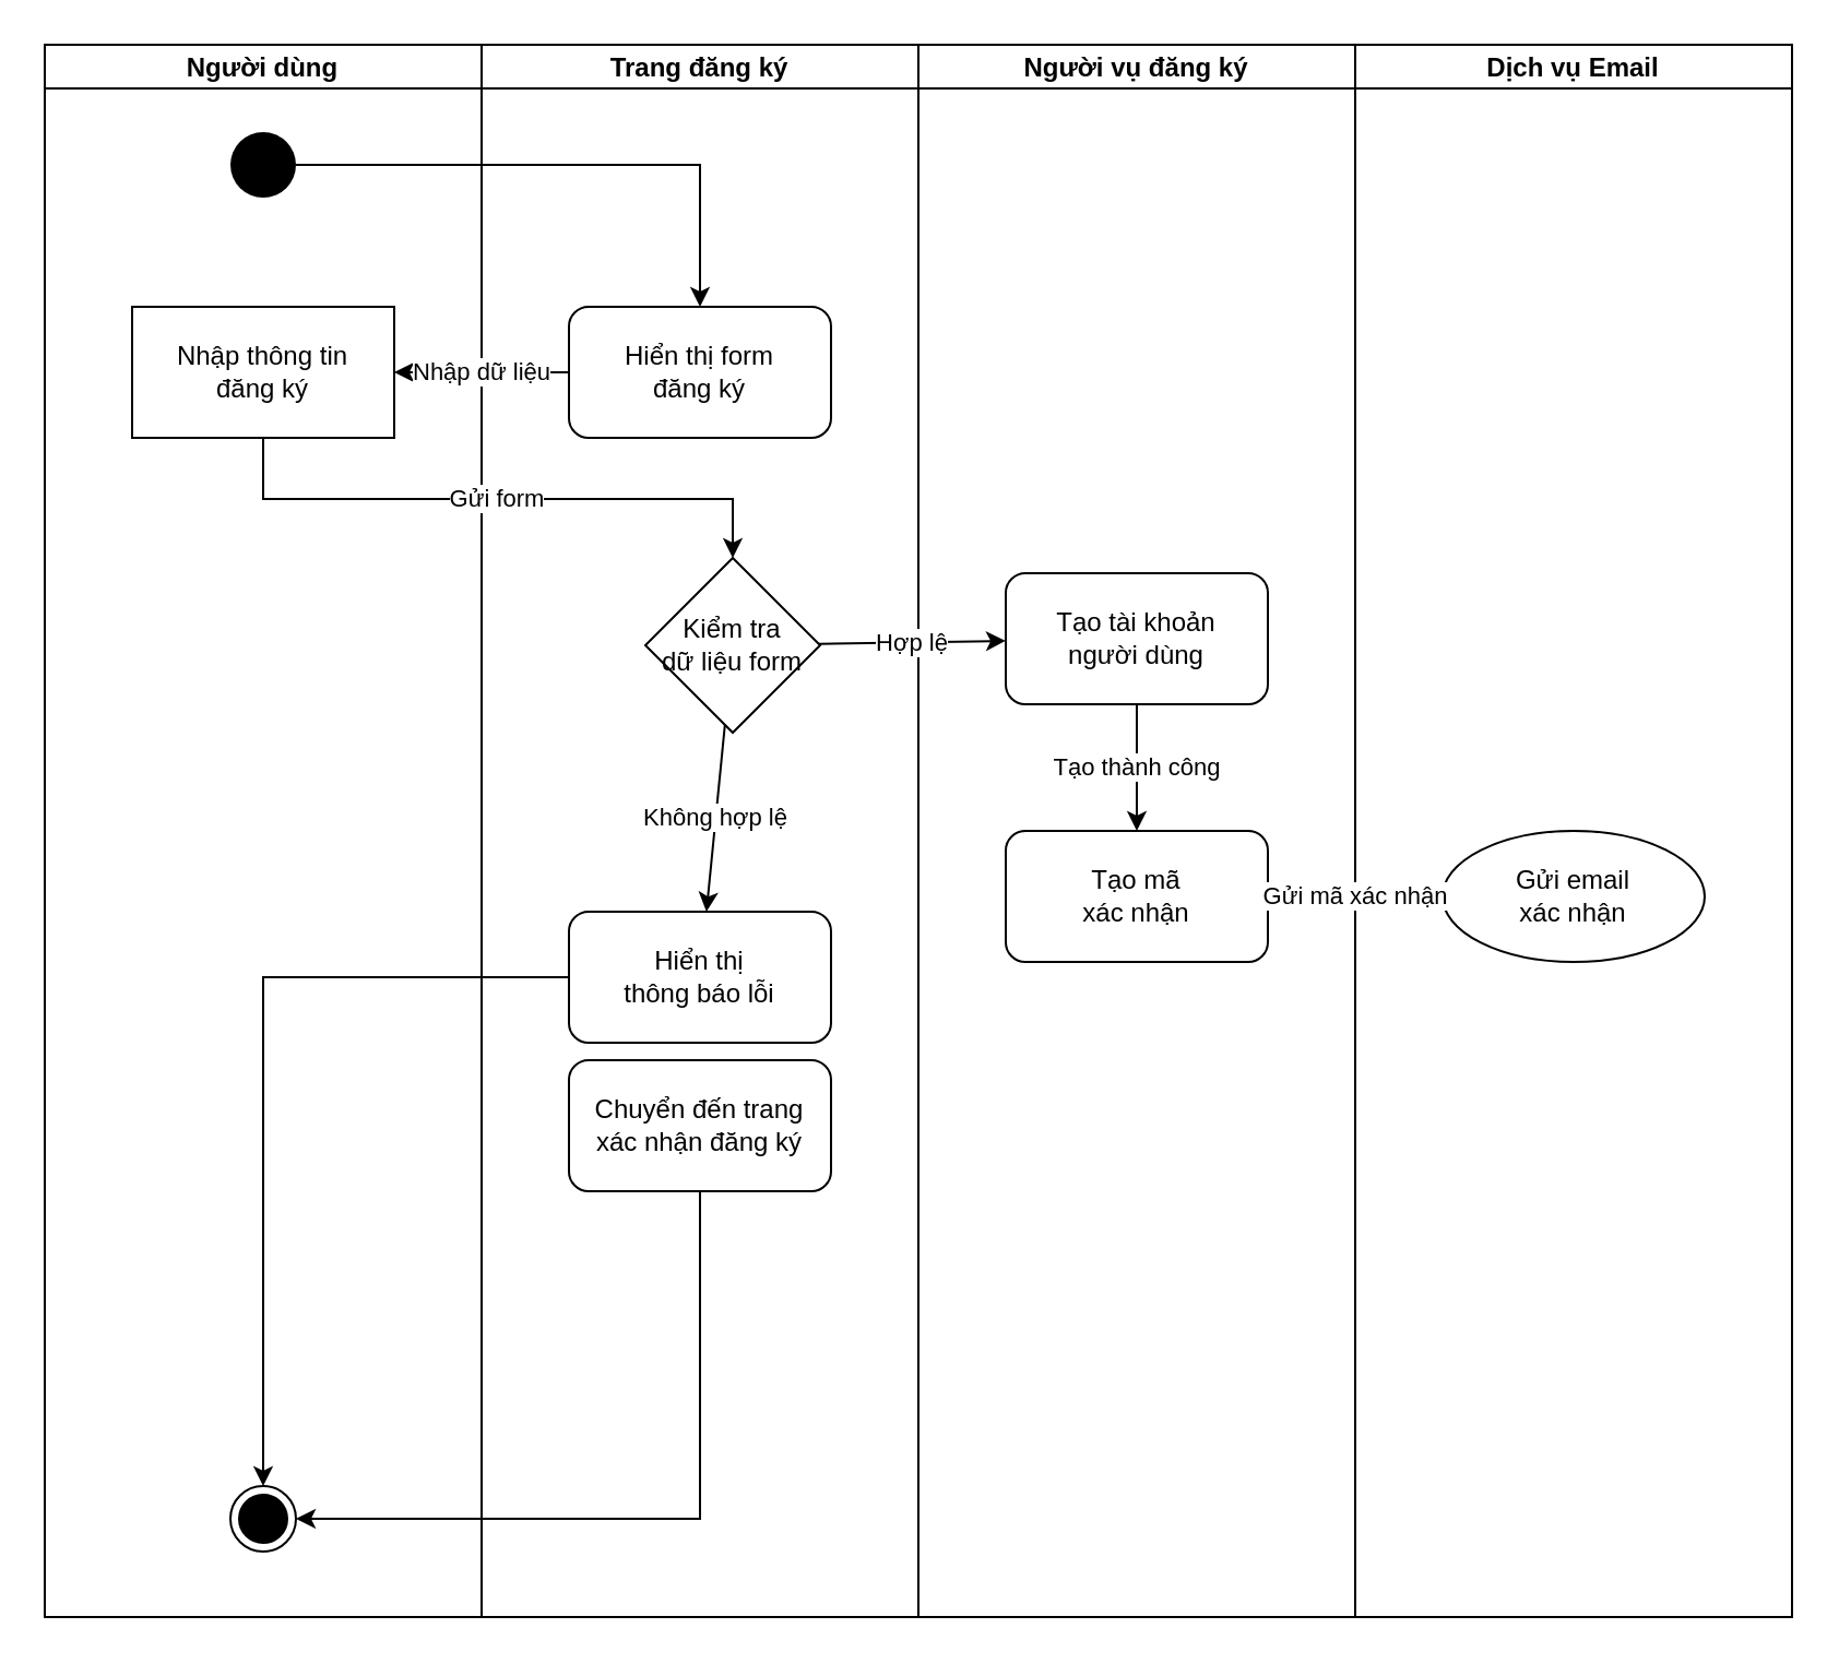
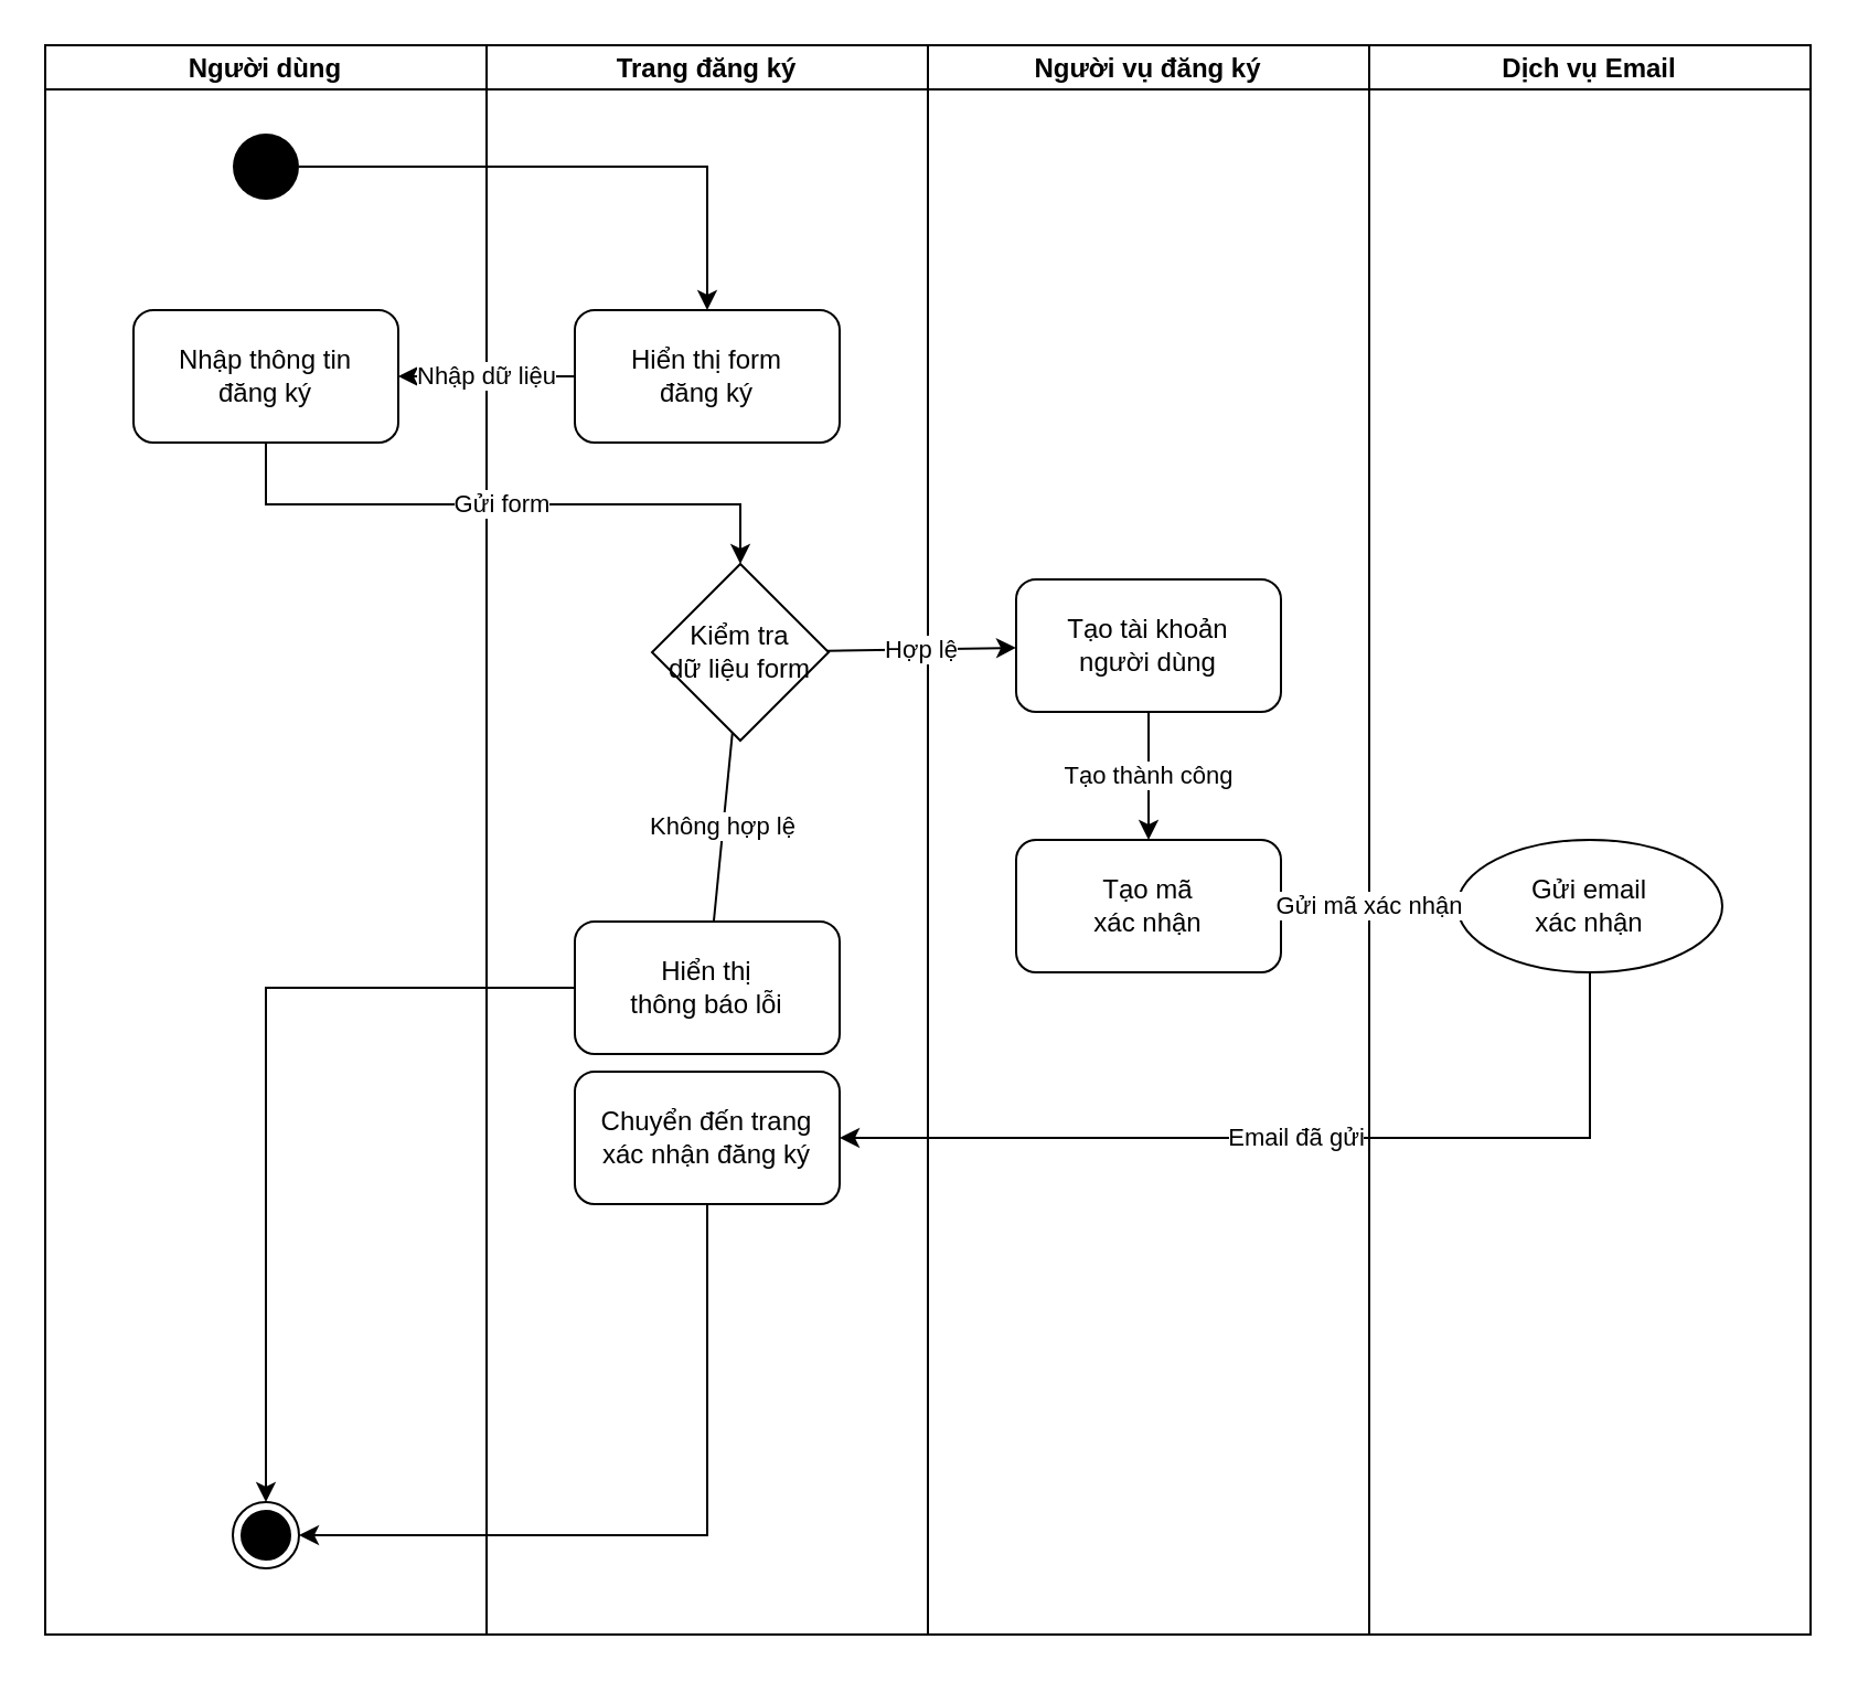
- <mxCell id="4" value="Nhập thông tin&#10;đăng ký" style="whiteSpace=wrap;html=1;rounded=0;" parent="2" vertex="1"><mxGeometry x="40" y="120" width="120" height="60" as="geometry" /></mxCell>
+ <mxCell id="4" value="Nhập thông tin&#10;đăng ký" style="rounded=1;whiteSpace=wrap;html=1;" parent="2" vertex="1"><mxGeometry x="40" y="120" width="120" height="60" as="geometry" /></mxCell>
- <mxCell id="20" value="Không hợp lệ" style="endArrow=classic;html=1;" parent="1" source="8" target="10" edge="1"><mxGeometry relative="1" as="geometry" /></mxCell>
+ <mxCell id="20" value="Không hợp lệ" style="endArrow=none;html=1;" parent="1" source="8" target="10" edge="1"><mxGeometry relative="1" as="geometry" /></mxCell>
+ <mxCell id="23" value="Email đã gửi" style="endArrow=classic;html=1;rounded=0;exitX=0.5;exitY=1;exitDx=0;exitDy=0;edgeStyle=orthogonalEdgeStyle;elbow=vertical;entryX=1;entryY=0.5;entryDx=0;entryDy=0;" parent="1" source="15" target="9" edge="1"><mxGeometry relative="1" as="geometry" /></mxCell>
